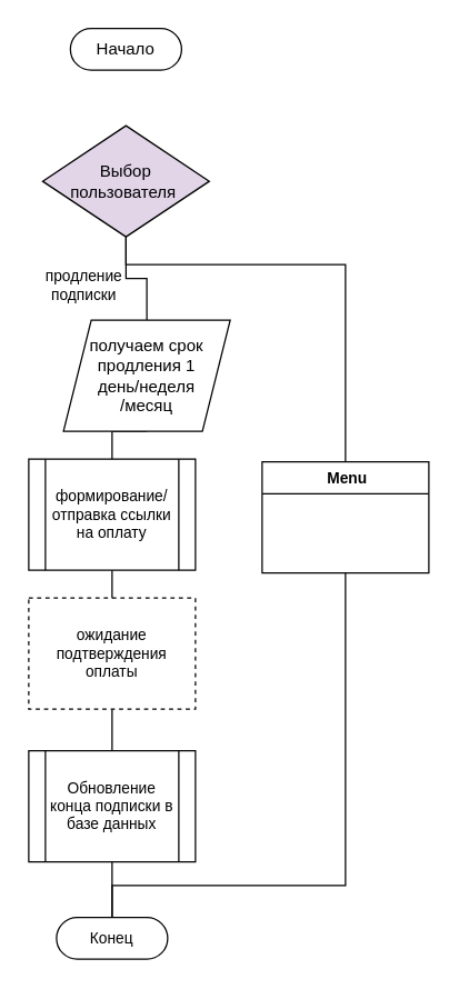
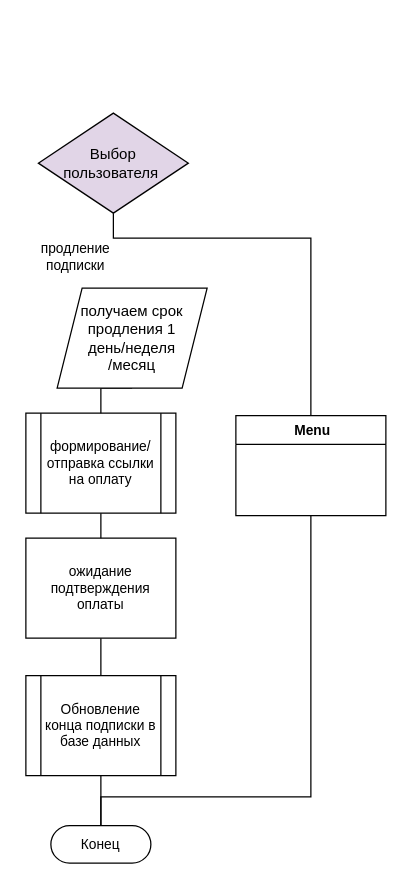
- <mxCell id="2" value="Начало" style="html=1;dashed=0;whiteSpace=wrap;shape=mxgraph.dfd.start" parent="1" vertex="1"><mxGeometry x="50" y="20" width="80" height="30" as="geometry" /></mxCell>
- <mxCell id="4" style="edgeStyle=orthogonalEdgeStyle;rounded=0;orthogonalLoop=1;jettySize=auto;html=1;exitX=0.5;exitY=1;exitDx=0;exitDy=0;entryX=0.5;entryY=0;entryDx=0;entryDy=0;endArrow=none;endFill=0;" parent="1" source="5" target="14" edge="1"><mxGeometry relative="1" as="geometry" /></mxCell>
- <mxCell id="9" value="ожидание подтверждения оплаты" style="rounded=0;whiteSpace=wrap;html=1;fontFamily=Helvetica;fontSize=11;fontColor=default;dashed=1;" parent="1" vertex="1"><mxGeometry x="20" y="430" width="120" height="80" as="geometry" /></mxCell>
+ <mxCell id="9" value="ожидание подтверждения оплаты" style="rounded=0;whiteSpace=wrap;html=1;fontFamily=Helvetica;fontSize=11;fontColor=default;" parent="1" vertex="1"><mxGeometry x="20" y="430" width="120" height="80" as="geometry" /></mxCell>
